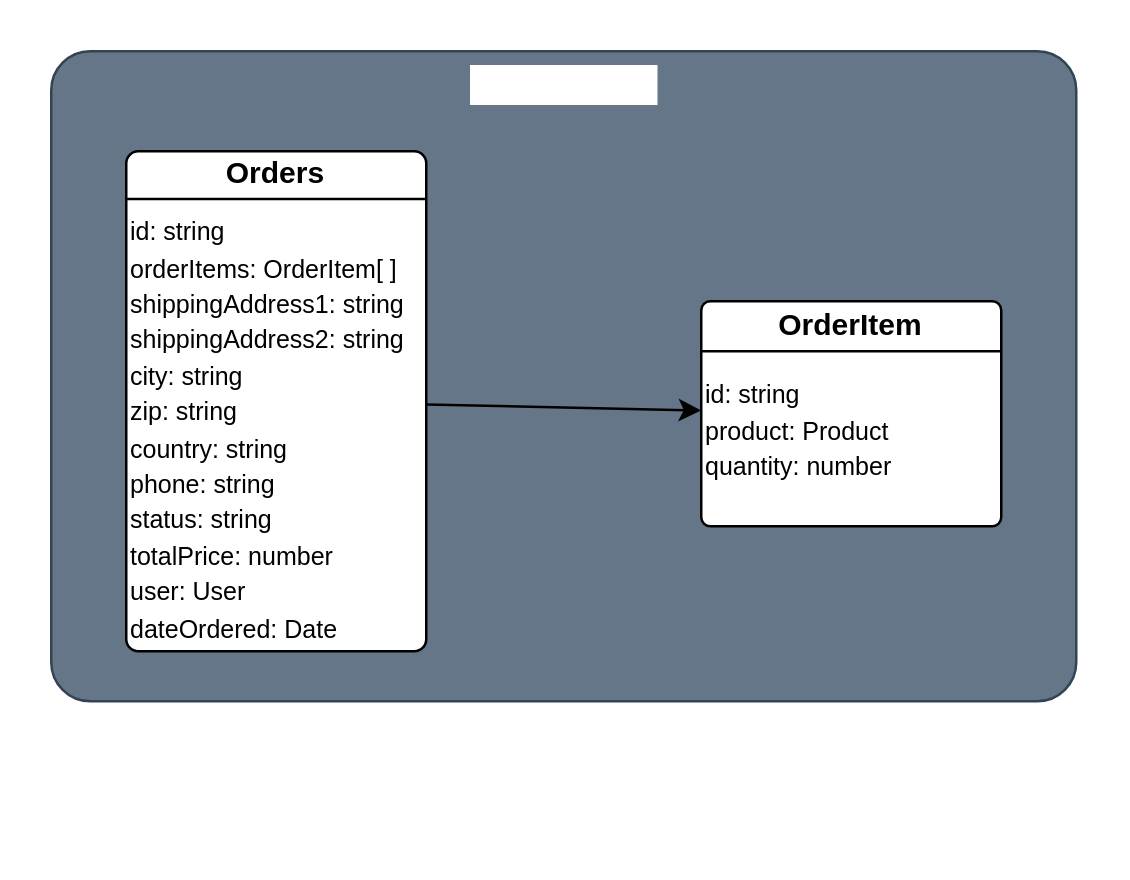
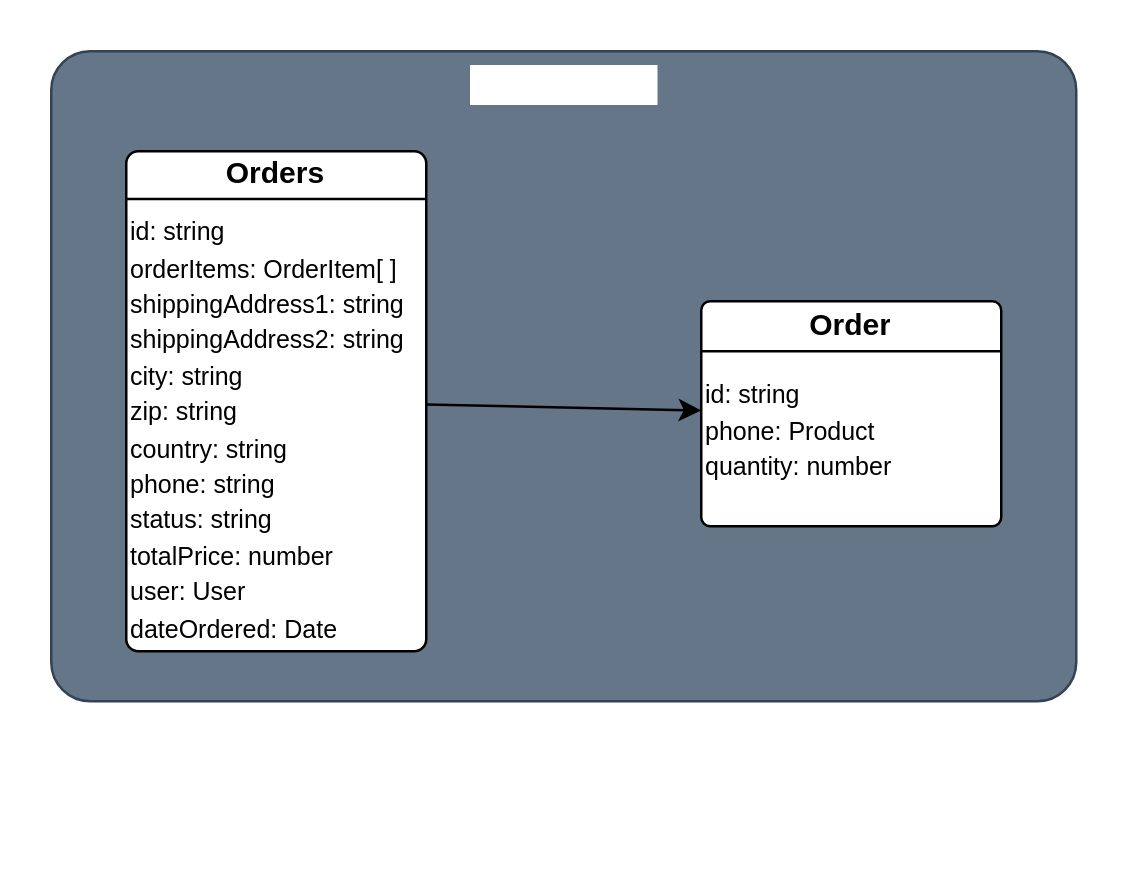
- <mxCell id="11" value="&lt;h1 style=&quot;font-size: 12px;&quot;&gt;OrderItem&lt;/h1&gt;" style="text;html=1;strokeColor=none;fillColor=none;spacing=5;spacingTop=-20;whiteSpace=wrap;overflow=hidden;rounded=0;fontSize=12;align=center;verticalAlign=bottom;movable=1;resizable=1;rotatable=1;deletable=1;editable=1;connectable=1;" parent="9" vertex="1"><mxGeometry y="10" width="120" height="10" as="geometry" /></mxCell>
+ <mxCell id="11" value="&lt;h1 style=&quot;font-size: 12px;&quot;&gt;Order&lt;/h1&gt;" style="text;html=1;strokeColor=none;fillColor=none;spacing=5;spacingTop=-20;whiteSpace=wrap;overflow=hidden;rounded=0;fontSize=12;align=center;verticalAlign=bottom;movable=1;resizable=1;rotatable=1;deletable=1;editable=1;connectable=1;" parent="9" vertex="1"><mxGeometry y="10" width="120" height="10" as="geometry" /></mxCell>
- <mxCell id="10" value="&lt;div style=&quot;&quot;&gt;&lt;span style=&quot;background-color: initial; font-size: 10px;&quot;&gt;id: string&lt;/span&gt;&lt;/div&gt;&lt;div style=&quot;&quot;&gt;&lt;span style=&quot;background-color: initial; font-size: 10px;&quot;&gt;product: Product&lt;/span&gt;&lt;/div&gt;&lt;div style=&quot;&quot;&gt;&lt;span style=&quot;background-color: initial; font-size: 10px;&quot;&gt;quantity: number&lt;/span&gt;&lt;/div&gt;&lt;div style=&quot;&quot;&gt;&lt;br&gt;&lt;/div&gt;" style="rounded=1;whiteSpace=wrap;html=1;arcSize=4;align=left;verticalAlign=bottom;movable=1;resizable=1;rotatable=1;deletable=1;editable=1;connectable=1;" parent="9" vertex="1"><mxGeometry width="120" height="90" as="geometry" /></mxCell>
+ <mxCell id="10" value="&lt;div style=&quot;&quot;&gt;&lt;span style=&quot;background-color: initial; font-size: 10px;&quot;&gt;id: string&lt;/span&gt;&lt;/div&gt;&lt;div style=&quot;&quot;&gt;&lt;span style=&quot;background-color: initial; font-size: 10px;&quot;&gt;phone: Product&lt;/span&gt;&lt;/div&gt;&lt;div style=&quot;&quot;&gt;&lt;span style=&quot;background-color: initial; font-size: 10px;&quot;&gt;quantity: number&lt;/span&gt;&lt;/div&gt;&lt;div style=&quot;&quot;&gt;&lt;br&gt;&lt;/div&gt;" style="rounded=1;whiteSpace=wrap;html=1;arcSize=4;align=left;verticalAlign=bottom;movable=1;resizable=1;rotatable=1;deletable=1;editable=1;connectable=1;" parent="9" vertex="1"><mxGeometry width="120" height="90" as="geometry" /></mxCell>
